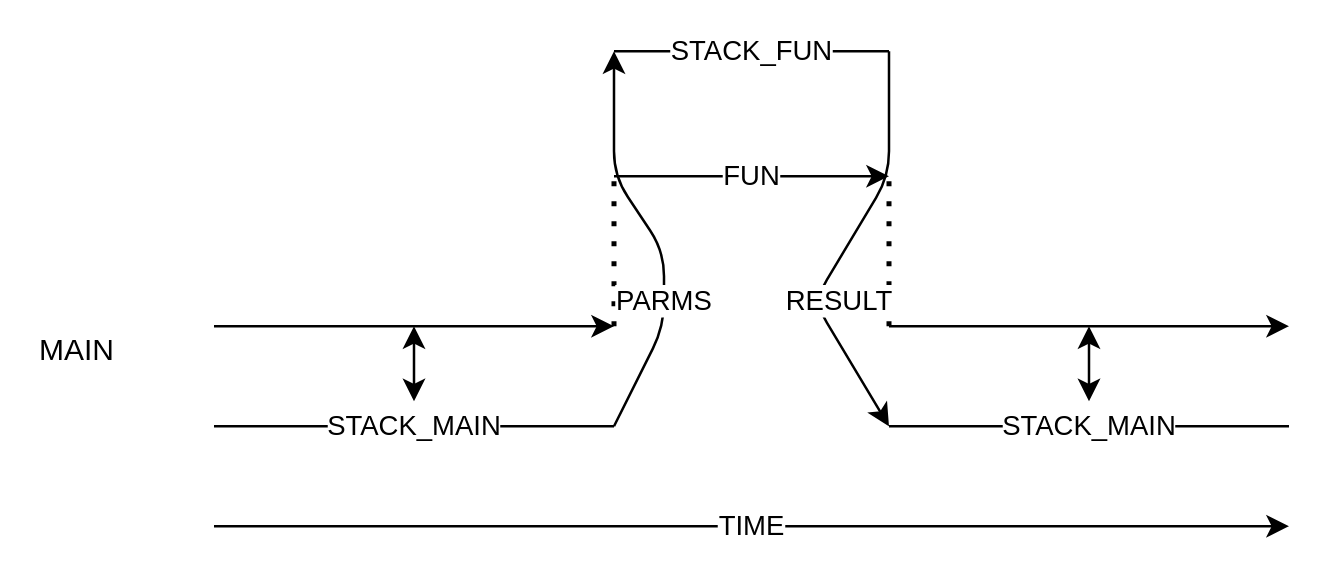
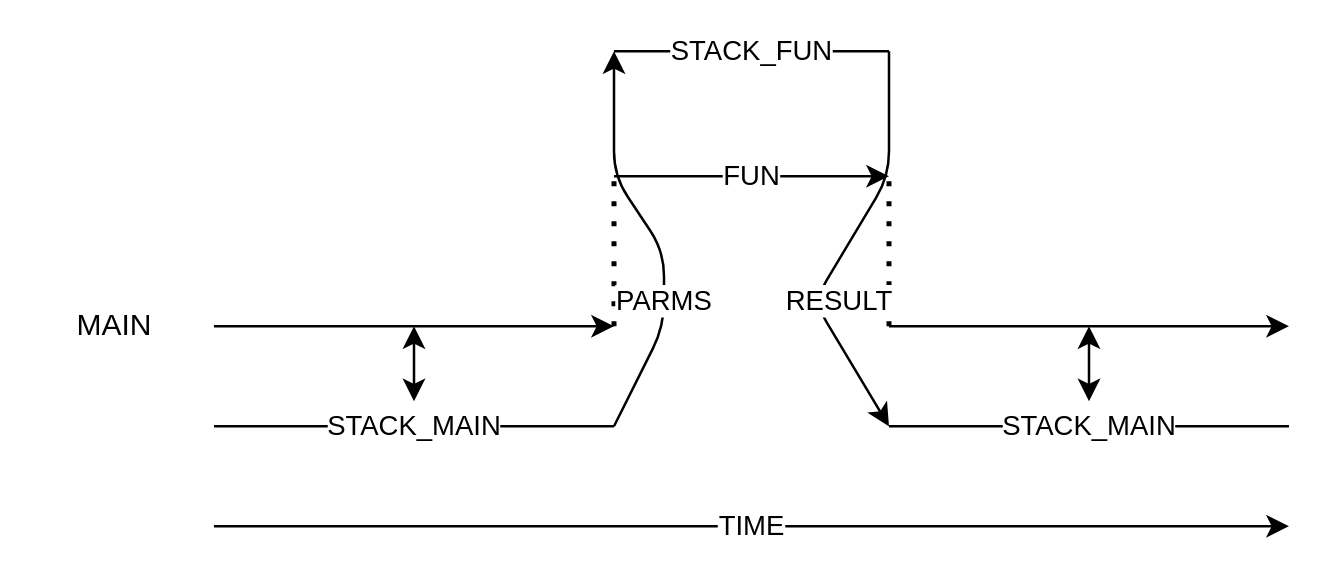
- <mxCell id="4" value="MAIN" style="text;html=1;resizable=0;autosize=1;align=center;verticalAlign=middle;points=[];fillColor=none;strokeColor=none;rounded=0;" vertex="1" parent="1"><mxGeometry x="5" y="130" width="50" height="20" as="geometry" /></mxCell>
+ <mxCell id="4" value="MAIN" style="text;html=1;resizable=0;autosize=1;align=center;verticalAlign=middle;points=[];fillColor=none;strokeColor=none;rounded=0;" vertex="1" parent="1"><mxGeometry x="20" y="120" width="50" height="20" as="geometry" /></mxCell>
